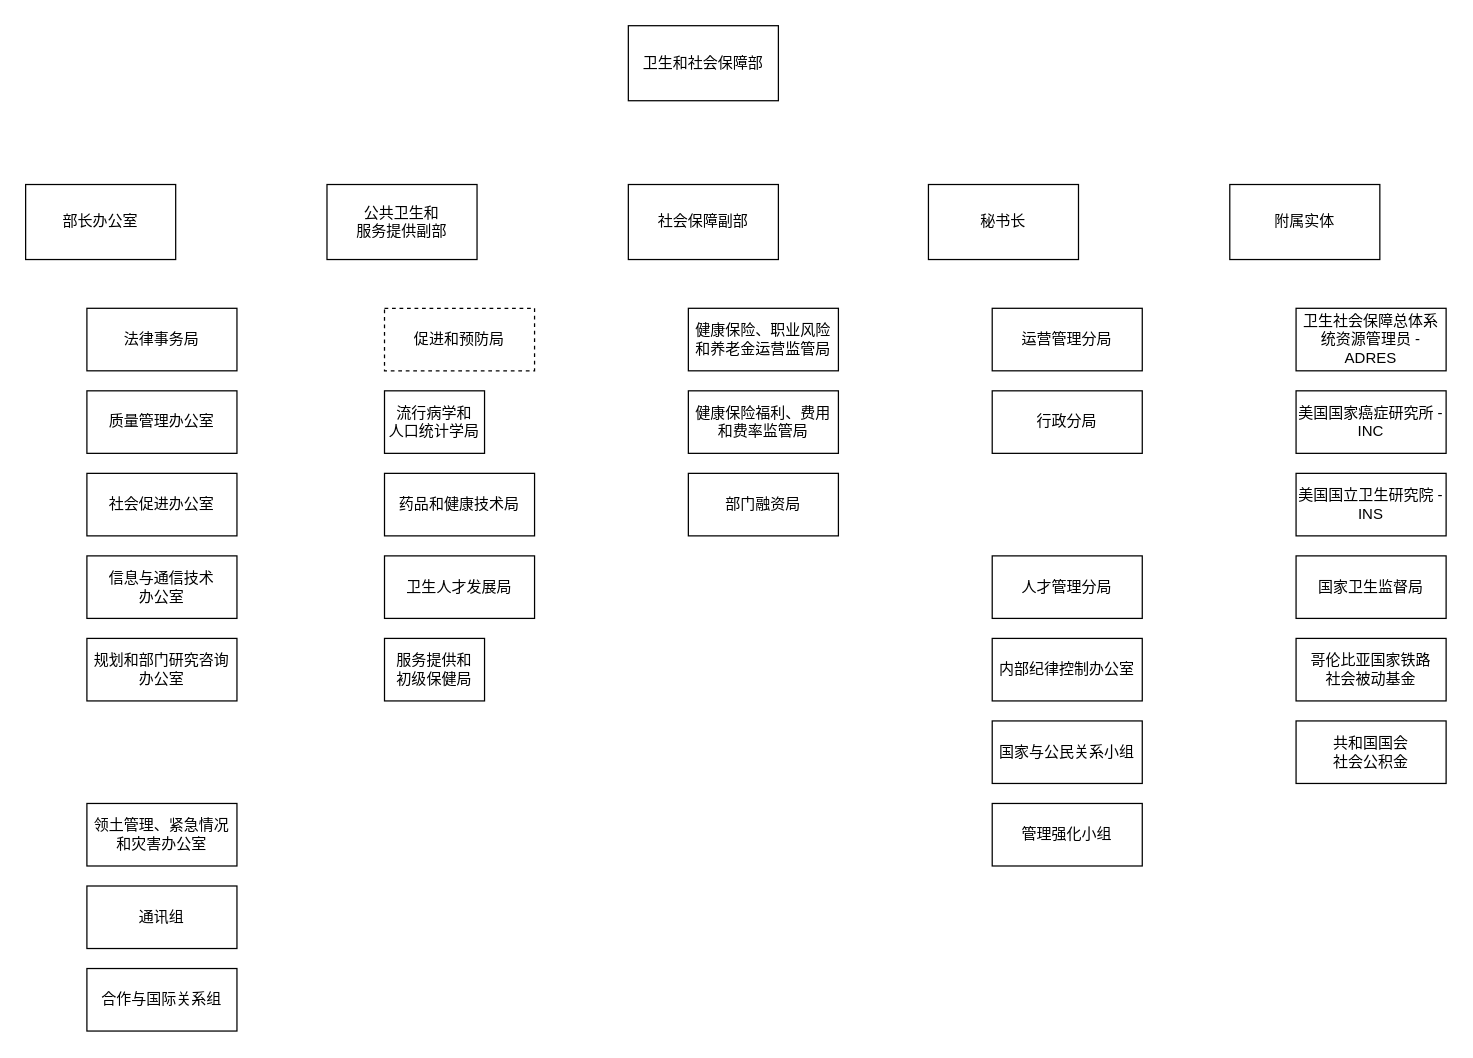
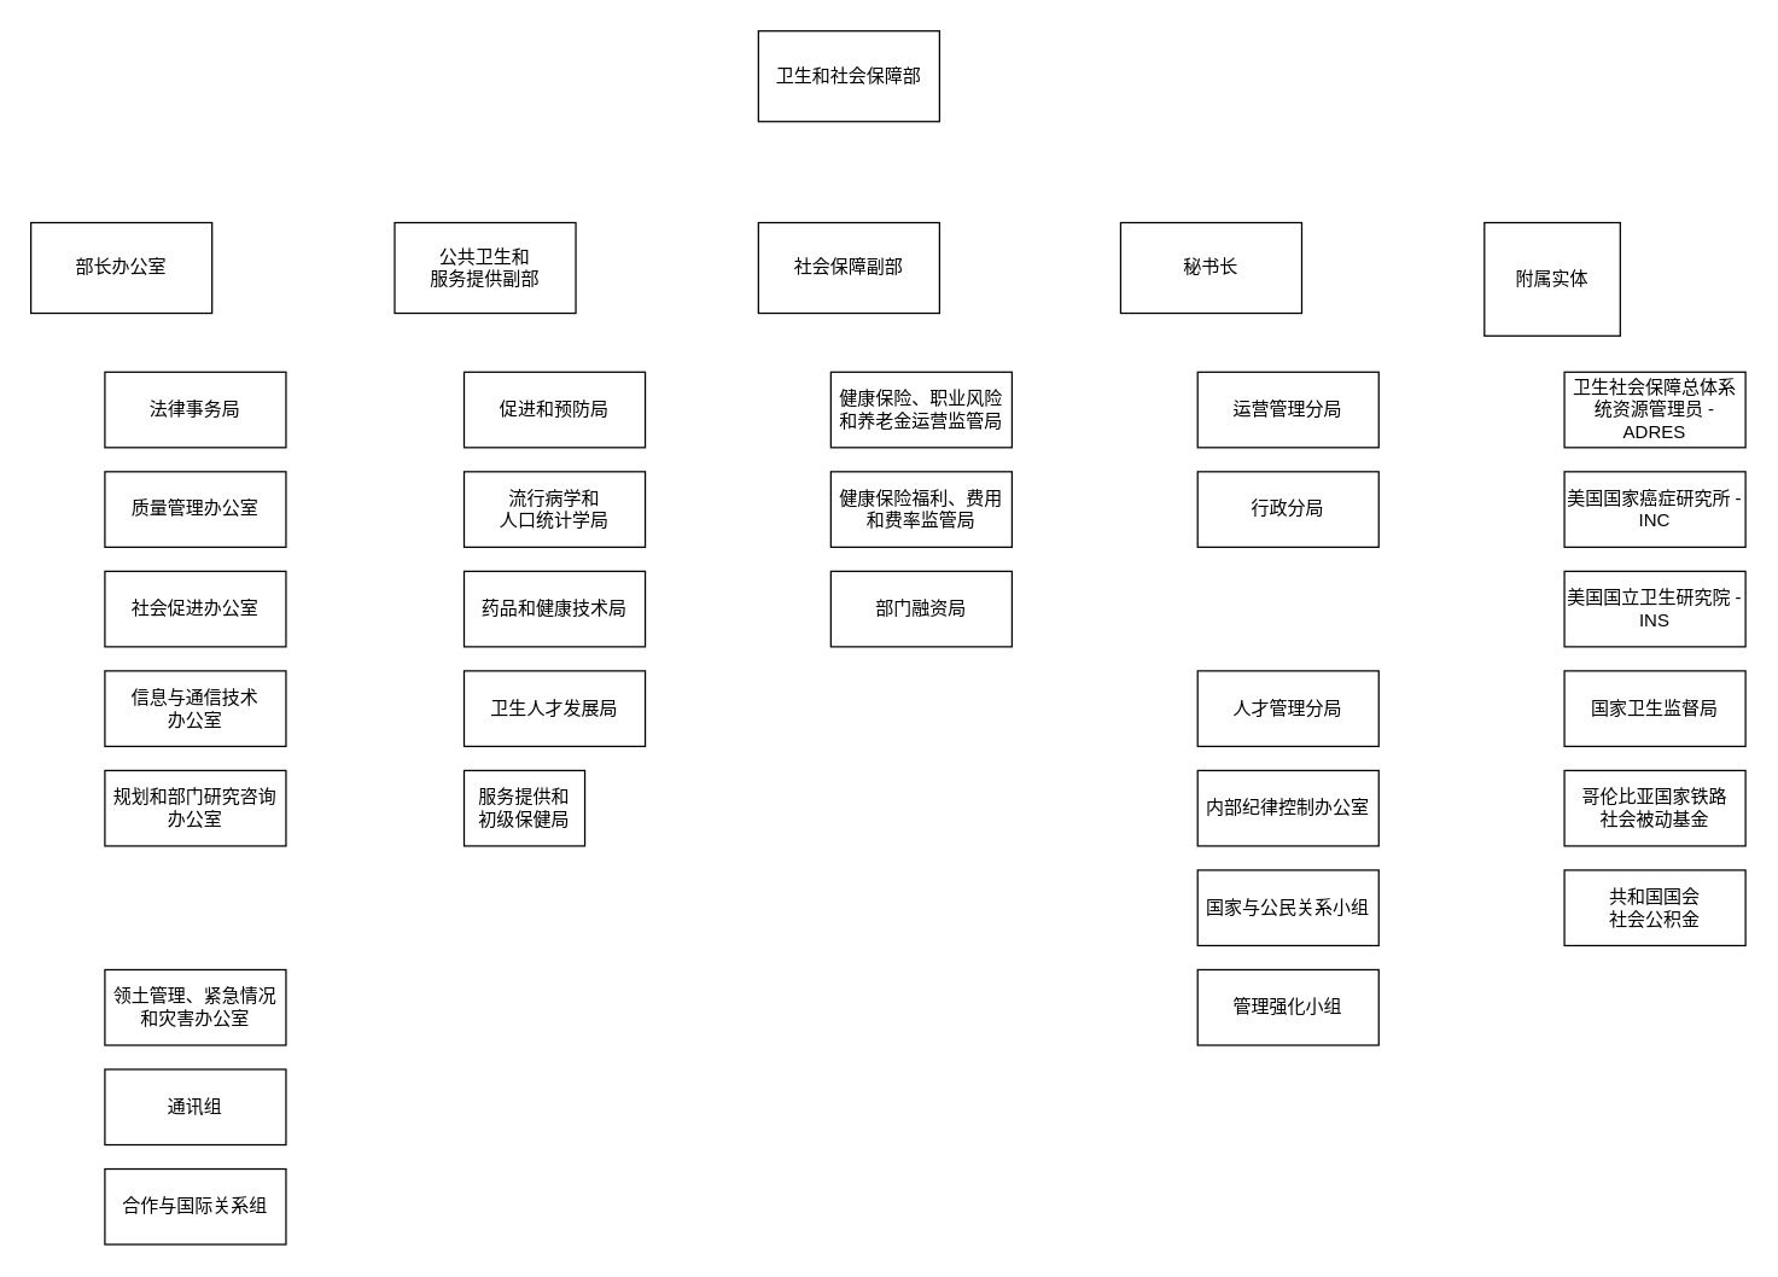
- <mxCell id="7" value="附属实体" style="rounded=0;whiteSpace=wrap;html=1;" vertex="1" parent="1"><mxGeometry x="983" y="147" width="120" height="60" as="geometry" /></mxCell>
+ <mxCell id="7" value="附属实体" style="rounded=0;whiteSpace=wrap;html=1;" vertex="1" parent="1"><mxGeometry x="983" y="147" width="90" height="75" as="geometry" /></mxCell>
- <mxCell id="16" value="促进和预防局" style="rounded=0;whiteSpace=wrap;html=1;dashed=1;" vertex="1" parent="1"><mxGeometry x="307" y="246" width="120" height="50" as="geometry" /></mxCell>
+ <mxCell id="16" value="促进和预防局" style="rounded=0;whiteSpace=wrap;html=1;" vertex="1" parent="1"><mxGeometry x="307" y="246" width="120" height="50" as="geometry" /></mxCell>
- <mxCell id="17" value="流行病学和&lt;div&gt;人口统计学局&lt;/div&gt;" style="rounded=0;whiteSpace=wrap;html=1;" vertex="1" parent="1"><mxGeometry x="307" y="312" width="80" height="50" as="geometry" /></mxCell>
+ <mxCell id="17" value="流行病学和&lt;div&gt;人口统计学局&lt;/div&gt;" style="rounded=0;whiteSpace=wrap;html=1;" vertex="1" parent="1"><mxGeometry x="307" y="312" width="120" height="50" as="geometry" /></mxCell>
